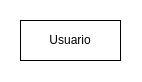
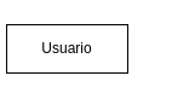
- <mxCell id="2" value="Usuario" style="whiteSpace=wrap;html=1;align=center;" vertex="1" parent="1"><mxGeometry x="20" y="20" width="100" height="40" as="geometry" /></mxCell>
+ <mxCell id="2" value="Usuario" style="whiteSpace=wrap;html=1;align=center;" vertex="1" parent="1"><mxGeometry x="5" y="20" width="100" height="40" as="geometry" /></mxCell>
